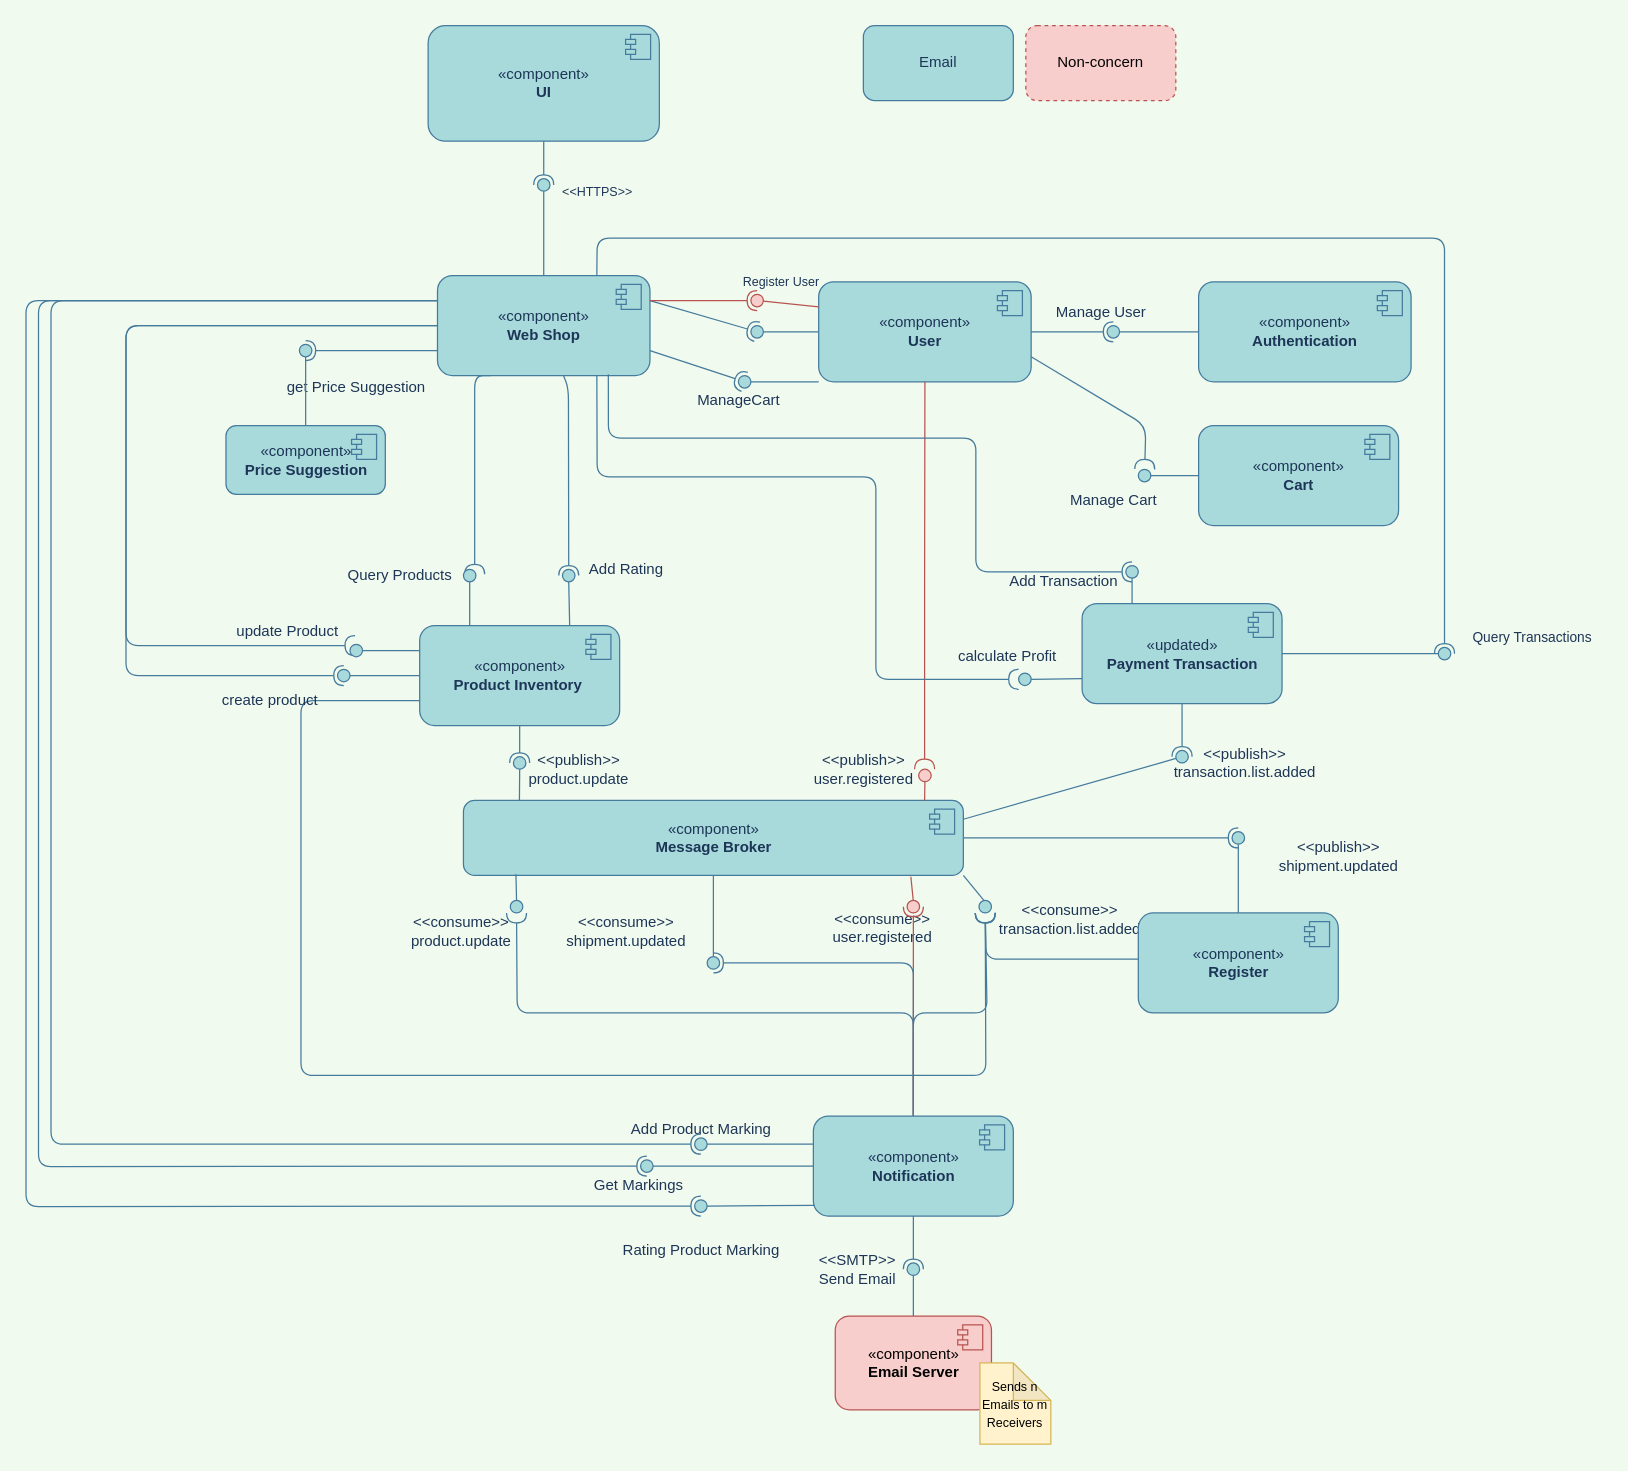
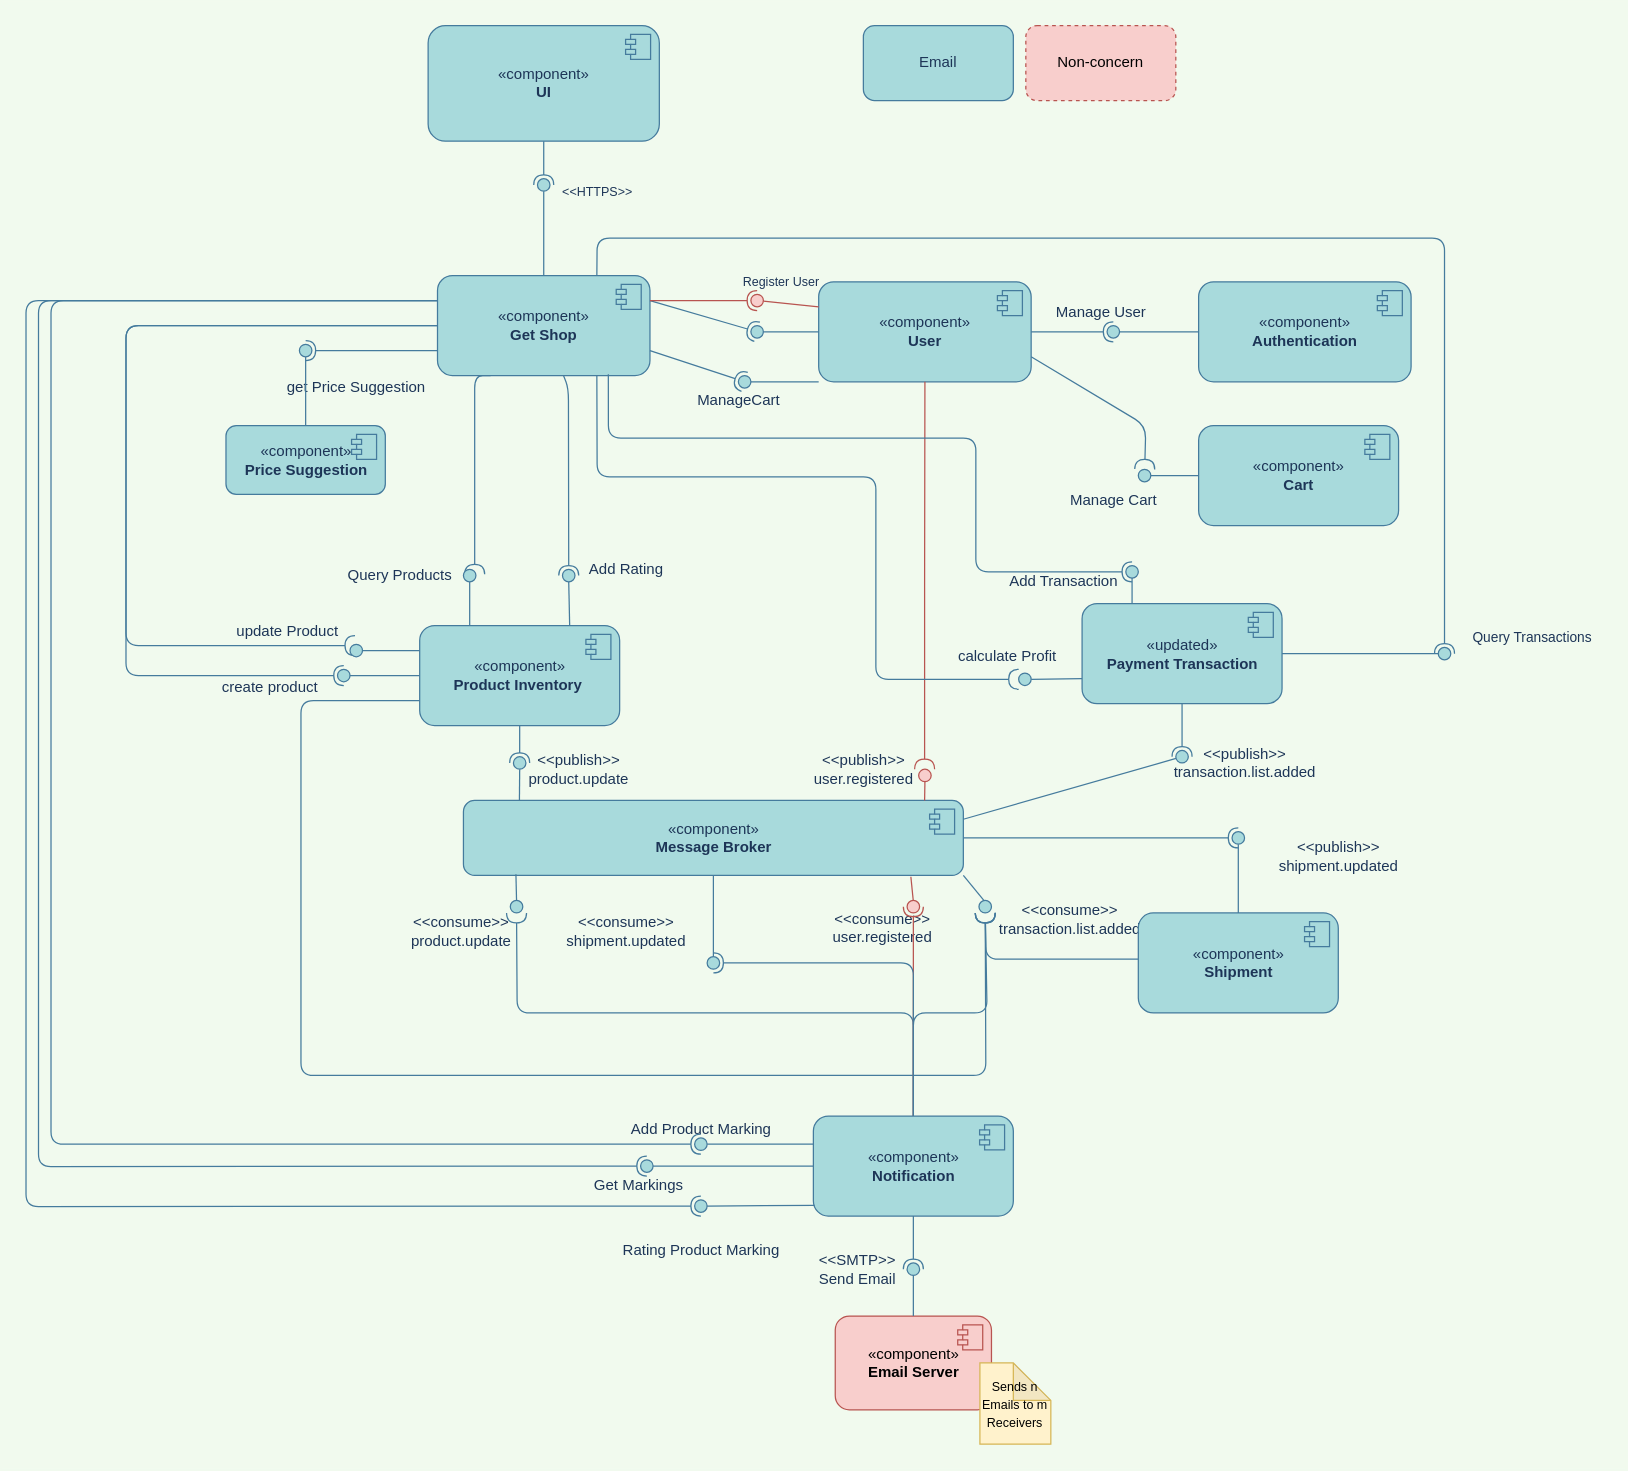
- <mxCell id="3" value="«component»&lt;br&gt;&lt;b&gt;Web Shop&lt;/b&gt;" style="html=1;dropTarget=0;fillColor=#A8DADC;strokeColor=#457B9D;fontColor=#1D3557;rounded=1;" parent="1" vertex="1"><mxGeometry x="349.25" y="220" width="170" height="80" as="geometry" /></mxCell>
+ <mxCell id="3" value="«component»&lt;br&gt;&lt;b&gt;Get Shop&lt;/b&gt;" style="html=1;dropTarget=0;fillColor=#A8DADC;strokeColor=#457B9D;fontColor=#1D3557;rounded=1;" parent="1" vertex="1"><mxGeometry x="349.25" y="220" width="170" height="80" as="geometry" /></mxCell>
- <mxCell id="79" value="create product" style="text;html=1;align=center;verticalAlign=middle;resizable=0;points=[];autosize=1;strokeColor=none;fontColor=#1D3557;rounded=1;" parent="1" vertex="1"><mxGeometry x="170" y="550" width="90" height="20" as="geometry" /></mxCell>
+ <mxCell id="79" value="create product" style="text;html=1;align=center;verticalAlign=middle;resizable=0;points=[];autosize=1;strokeColor=none;fontColor=#1D3557;rounded=1;" parent="1" vertex="1"><mxGeometry x="170" y="540" width="90" height="20" as="geometry" /></mxCell>
- <mxCell id="92" value="«component»&lt;br&gt;&lt;b&gt;Register&lt;br&gt;&lt;/b&gt;" style="html=1;dropTarget=0;fillColor=#A8DADC;strokeColor=#457B9D;fontColor=#1D3557;rounded=1;" parent="1" vertex="1"><mxGeometry x="910" y="730" width="160" height="80" as="geometry" /></mxCell>
+ <mxCell id="92" value="«component»&lt;br&gt;&lt;b&gt;Shipment&lt;br&gt;&lt;/b&gt;" style="html=1;dropTarget=0;fillColor=#A8DADC;strokeColor=#457B9D;fontColor=#1D3557;rounded=1;" parent="1" vertex="1"><mxGeometry x="910" y="730" width="160" height="80" as="geometry" /></mxCell>
